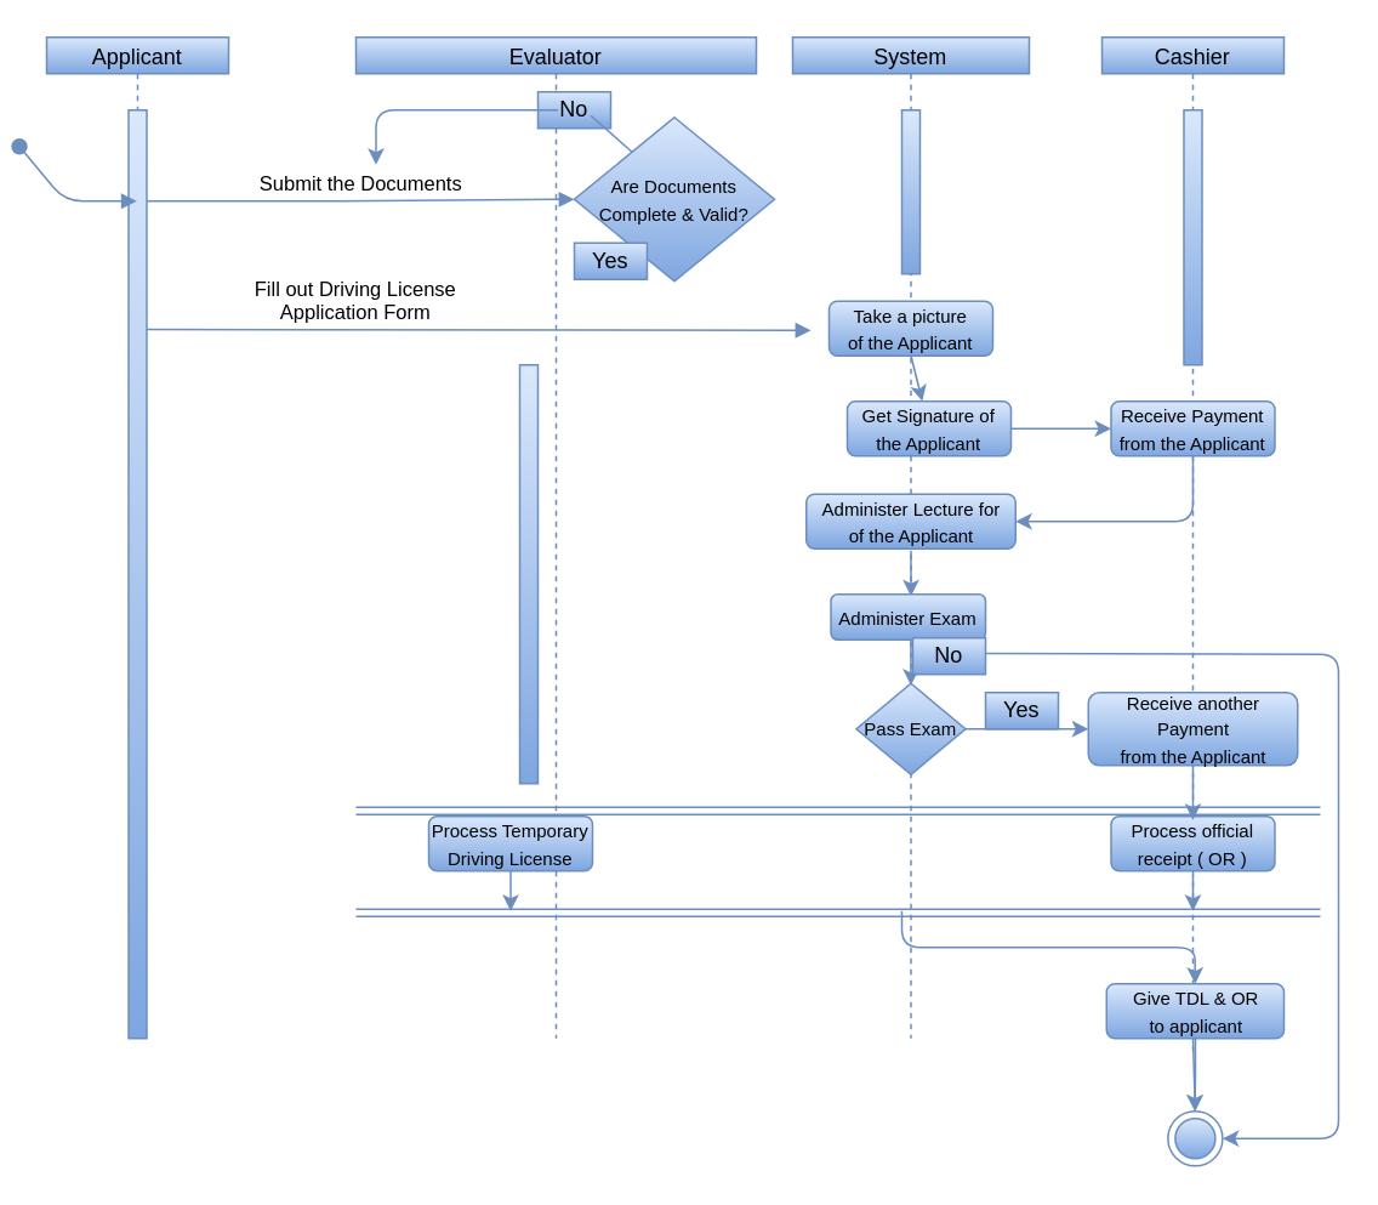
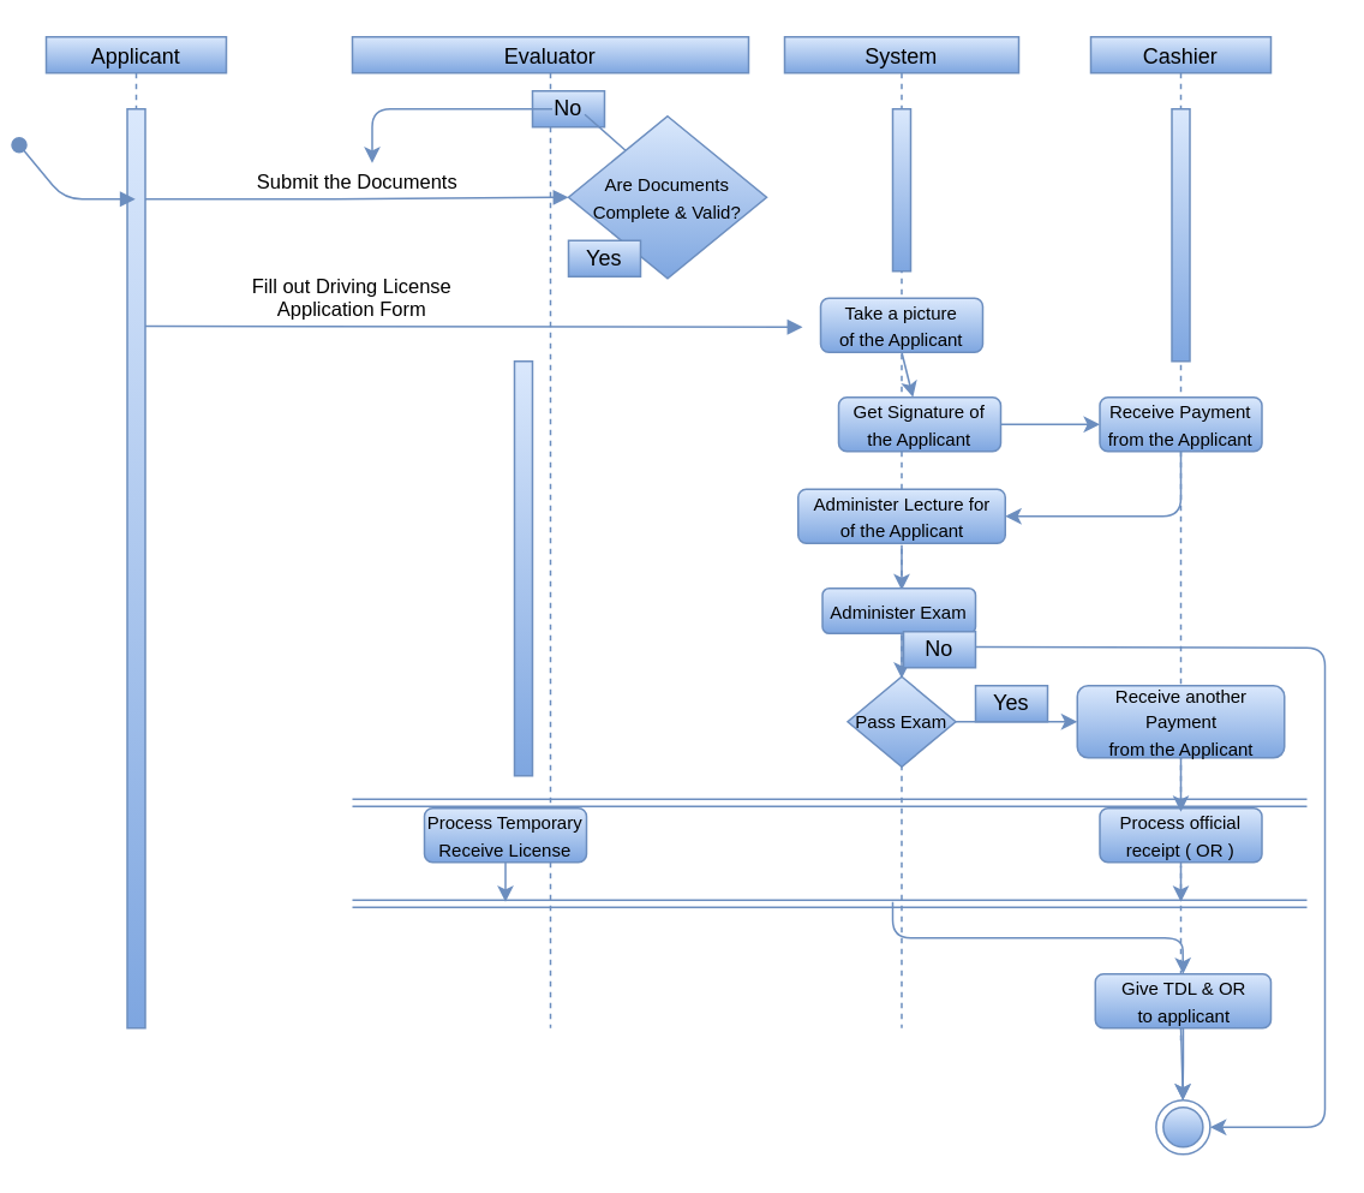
- <mxCell id="22" value="&lt;font size=&quot;1&quot;&gt;Process Temporary&lt;br&gt;Driving License&lt;br&gt;&lt;/font&gt;" style="rounded=1;whiteSpace=wrap;html=1;gradientColor=#7ea6e0;fillColor=#dae8fc;strokeColor=#6c8ebf;" vertex="1" parent="1"><mxGeometry x="230" y="448" width="90" height="30" as="geometry" /></mxCell>
+ <mxCell id="22" value="&lt;font size=&quot;1&quot;&gt;Process Temporary&lt;br&gt;Receive License&lt;br&gt;&lt;/font&gt;" style="rounded=1;whiteSpace=wrap;html=1;gradientColor=#7ea6e0;fillColor=#dae8fc;strokeColor=#6c8ebf;" vertex="1" parent="1"><mxGeometry x="230" y="448" width="90" height="30" as="geometry" /></mxCell>
